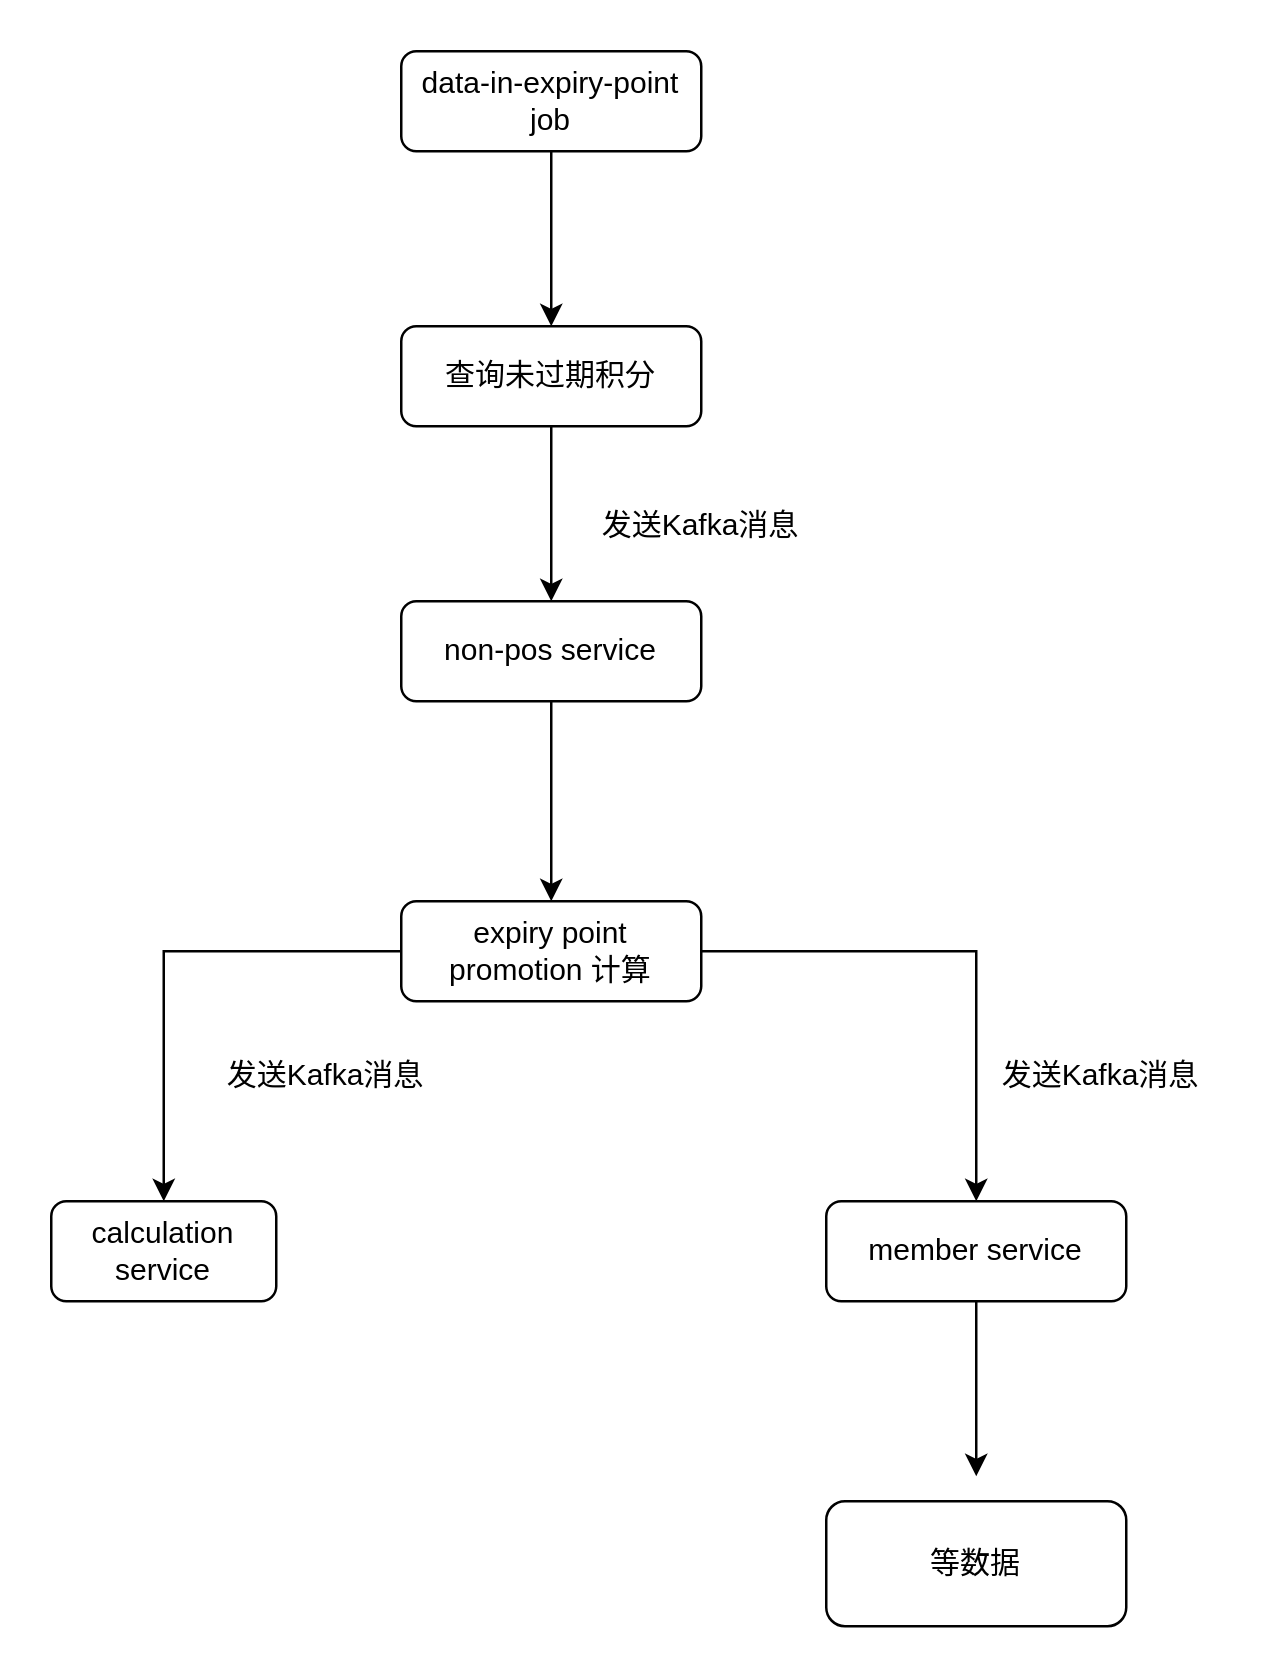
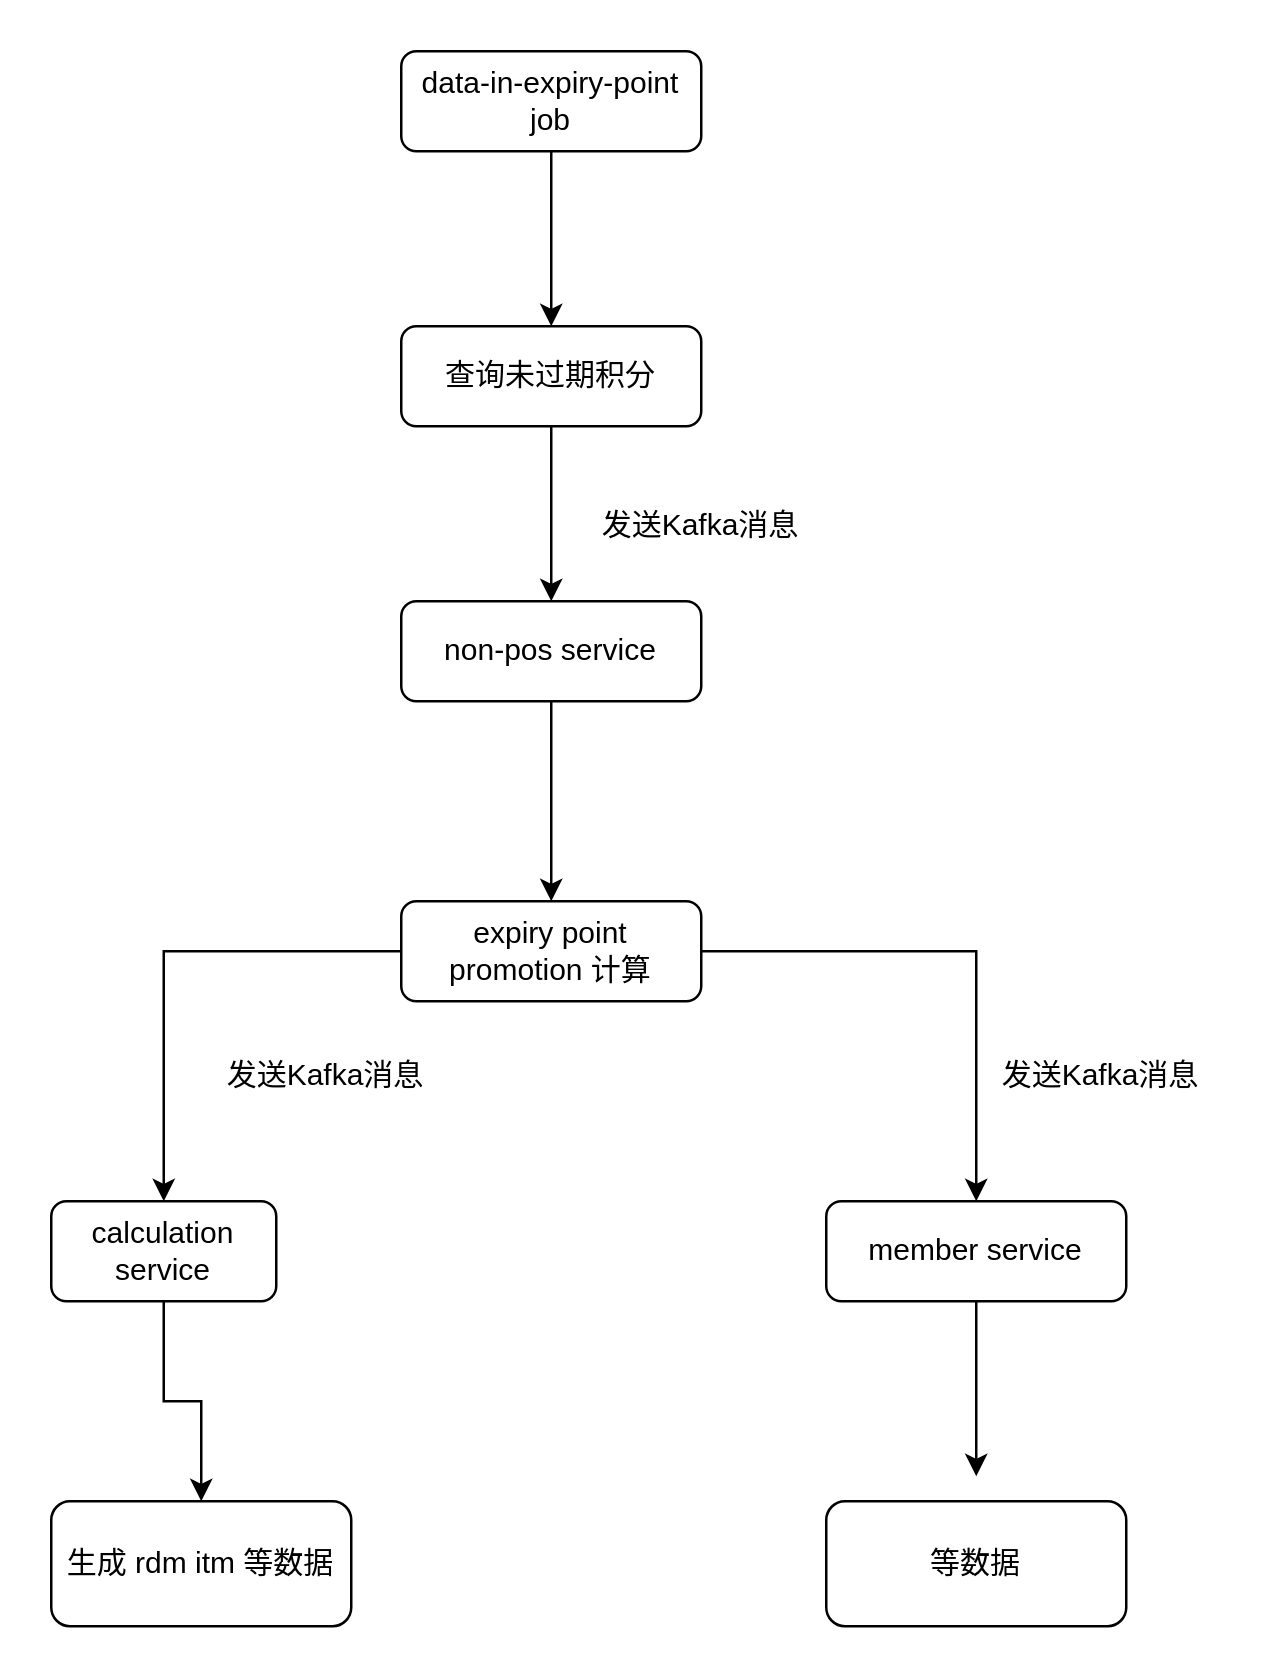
+ <mxCell id="6" value="" style="edgeStyle=orthogonalEdgeStyle;rounded=0;orthogonalLoop=1;jettySize=auto;html=1;" edge="1" parent="1" source="7" target="16"><mxGeometry relative="1" as="geometry" /></mxCell>
+ <mxCell id="16" value="生成 rdm itm 等数据" style="whiteSpace=wrap;html=1;rounded=1;shadow=0;strokeWidth=1;glass=0;" vertex="1" parent="1"><mxGeometry x="20" y="600" width="120" height="50" as="geometry" /></mxCell>
